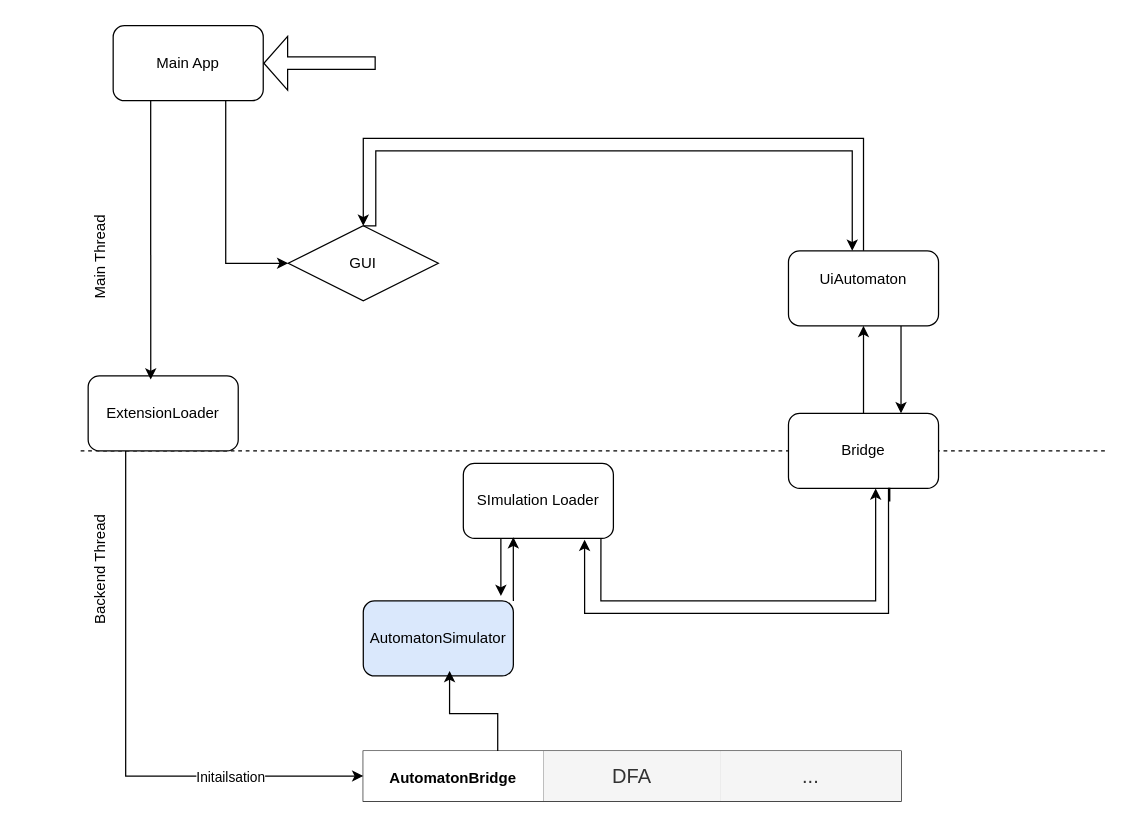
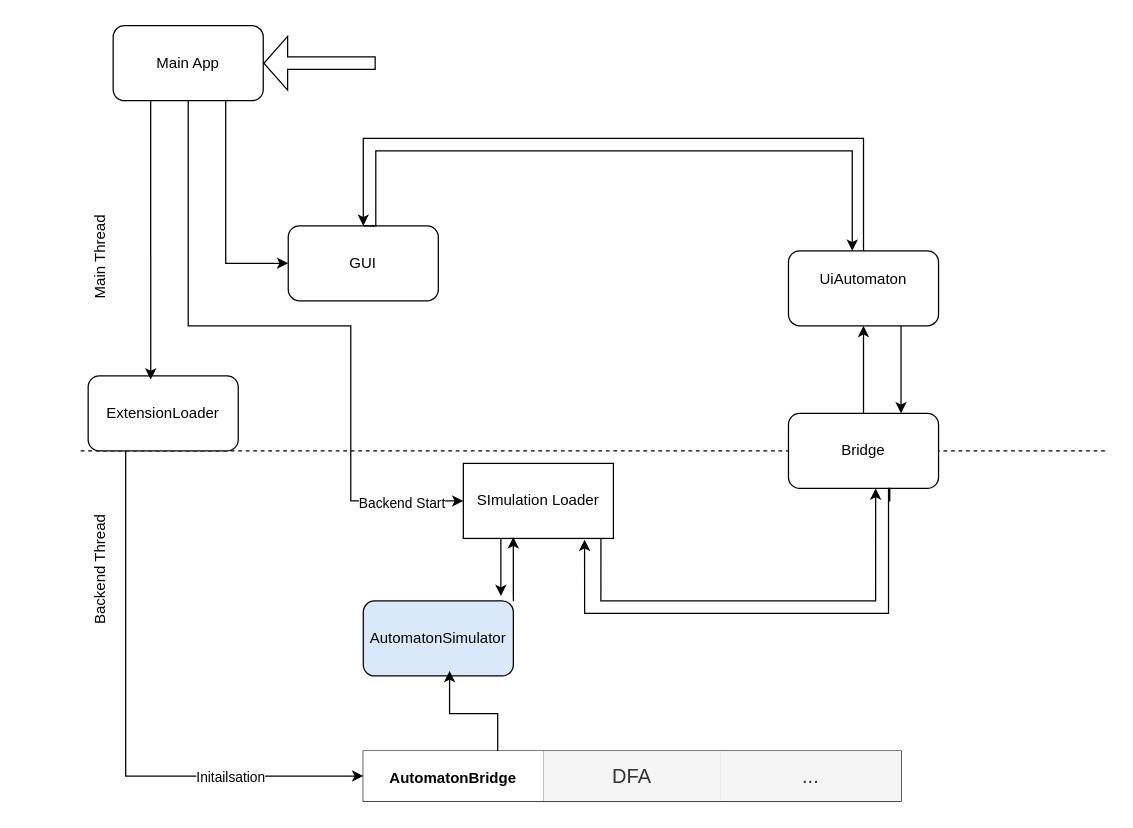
- <mxCell id="2" value="GUI" style="rhombus;whiteSpace=wrap;html=1;" parent="1" vertex="1"><mxGeometry x="230" y="180" width="120" height="60" as="geometry" /></mxCell>
+ <mxCell id="2" value="GUI" style="rounded=1;whiteSpace=wrap;html=1;" parent="1" vertex="1"><mxGeometry x="230" y="180" width="120" height="60" as="geometry" /></mxCell>
+ <mxCell id="6" style="edgeStyle=orthogonalEdgeStyle;rounded=0;orthogonalLoop=1;jettySize=auto;html=1;exitX=0.5;exitY=1;exitDx=0;exitDy=0;entryX=0;entryY=0.5;entryDx=0;entryDy=0;" edge="1" parent="1" source="8" target="22"><mxGeometry relative="1" as="geometry"><Array as="points"><mxPoint x="150" y="260" /><mxPoint x="280" y="260" /><mxPoint x="280" y="400" /></Array></mxGeometry></mxCell>
+ <mxCell id="7" value="Backend Start" style="edgeLabel;html=1;align=center;verticalAlign=middle;resizable=0;points=[];" vertex="1" connectable="0" parent="6"><mxGeometry x="0.815" y="-1" relative="1" as="geometry"><mxPoint as="offset" /></mxGeometry></mxCell>
- <mxCell id="22" value="SImulation Loader" style="rounded=1;whiteSpace=wrap;html=1;" parent="1" vertex="1"><mxGeometry x="370" y="370" width="120" height="60" as="geometry" /></mxCell>
+ <mxCell id="22" value="SImulation Loader" style="whiteSpace=wrap;html=1;rounded=0;" parent="1" vertex="1"><mxGeometry x="370" y="370" width="120" height="60" as="geometry" /></mxCell>
